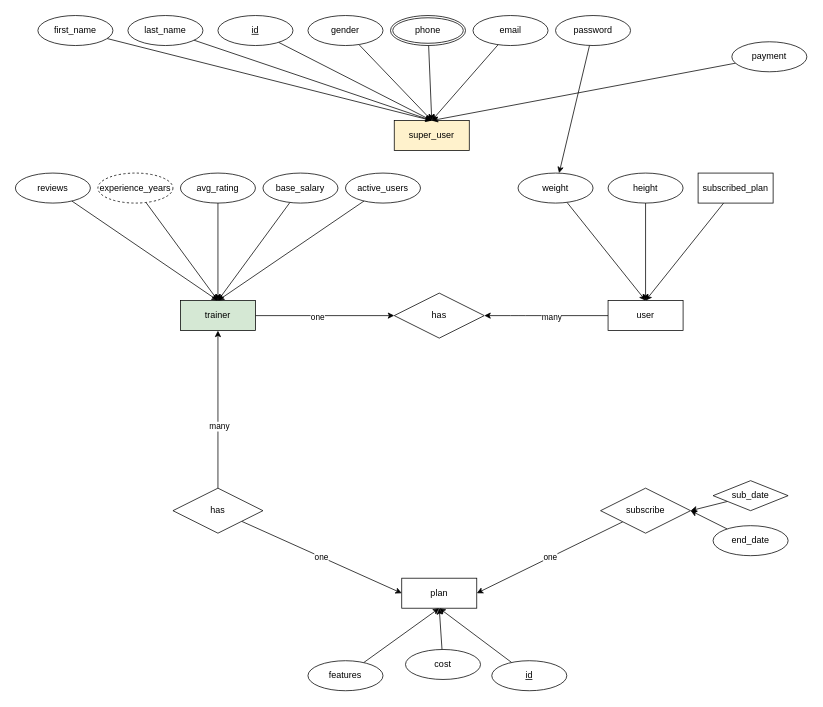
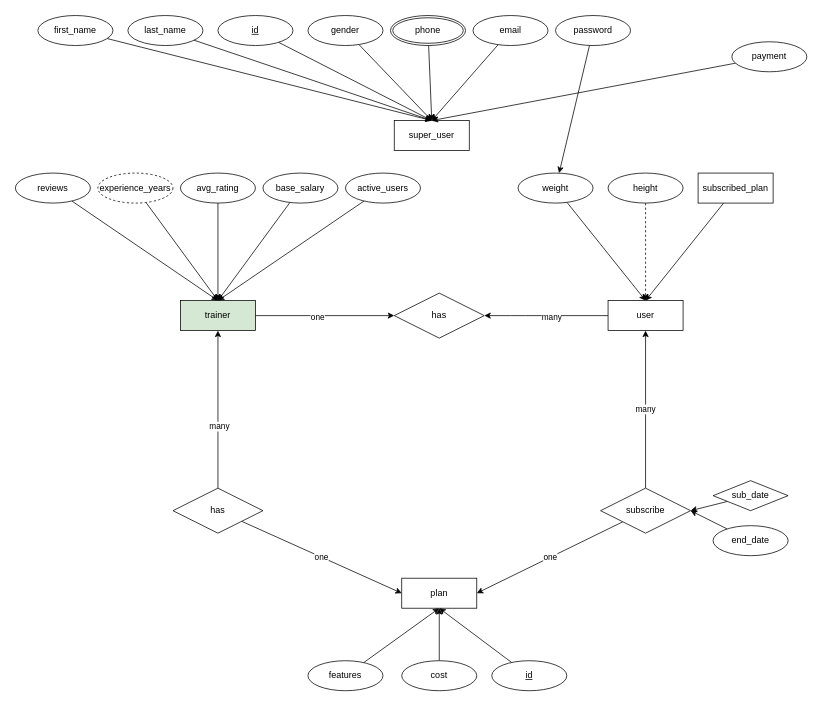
- <mxCell id="5" value="super_user" style="whiteSpace=wrap;html=1;align=center;fillColor=#fff2cc;" parent="1" vertex="1"><mxGeometry x="525" y="160" width="100" height="40" as="geometry" /></mxCell>
+ <mxCell id="5" value="super_user" style="whiteSpace=wrap;html=1;align=center;" parent="1" vertex="1"><mxGeometry x="525" y="160" width="100" height="40" as="geometry" /></mxCell>
- <mxCell id="30" style="edgeStyle=none;html=1;entryX=0.5;entryY=0;entryDx=0;entryDy=0;" parent="1" source="31" target="27" edge="1"><mxGeometry relative="1" as="geometry" /></mxCell>
+ <mxCell id="30" style="edgeStyle=none;html=1;entryX=0.5;entryY=0;entryDx=0;entryDy=0;dashed=1;" parent="1" source="31" target="27" edge="1"><mxGeometry relative="1" as="geometry" /></mxCell>
+ <mxCell id="50" value="many" style="edgeStyle=none;html=1;entryX=0.5;entryY=1;entryDx=0;entryDy=0;" parent="1" source="51" target="27" edge="1"><mxGeometry relative="1" as="geometry"><Array as="points" /></mxGeometry></mxCell>
- <mxCell id="43" value="cost" style="ellipse;whiteSpace=wrap;html=1;align=center;" parent="1" vertex="1"><mxGeometry x="540" y="865" width="100" height="40" as="geometry" /></mxCell>
+ <mxCell id="43" value="cost" style="ellipse;whiteSpace=wrap;html=1;align=center;" parent="1" vertex="1"><mxGeometry x="535" y="880" width="100" height="40" as="geometry" /></mxCell>
